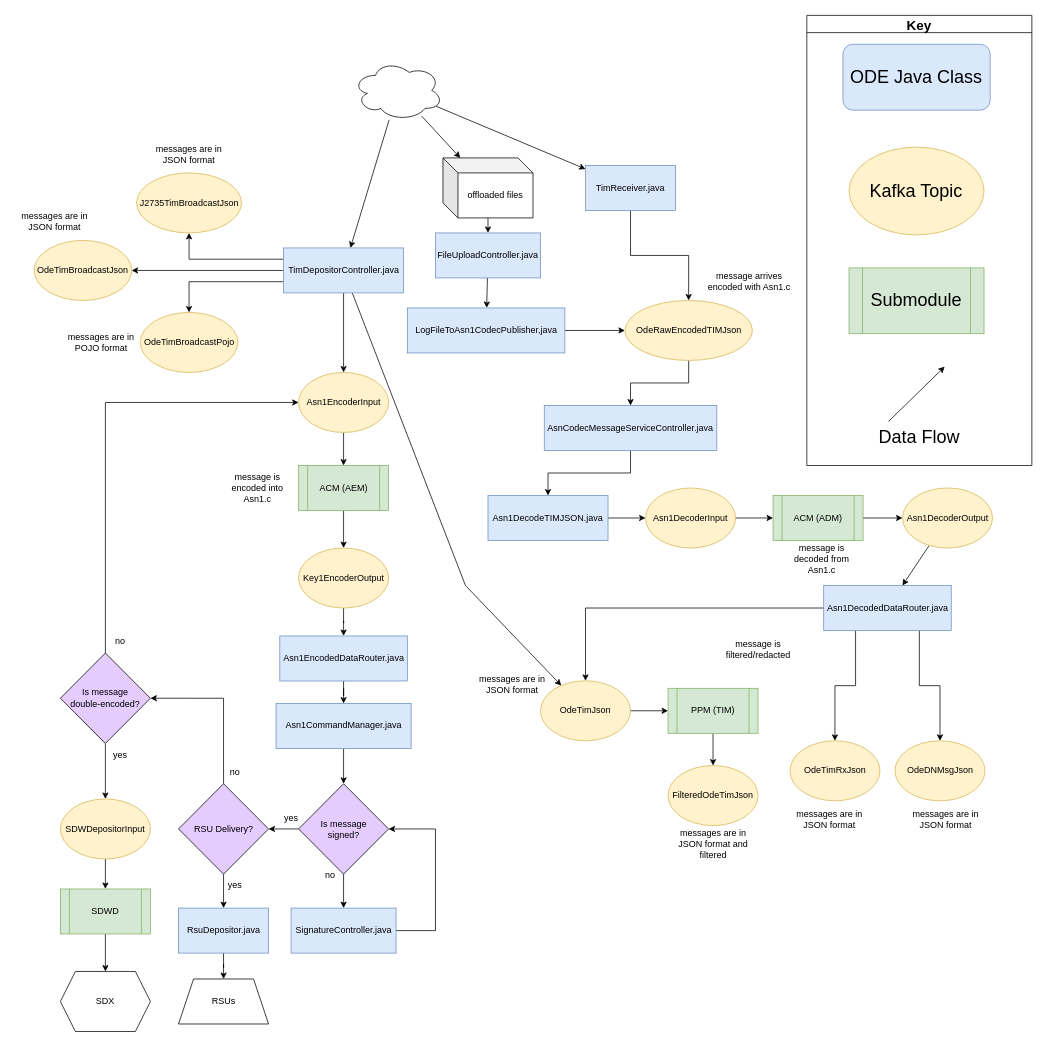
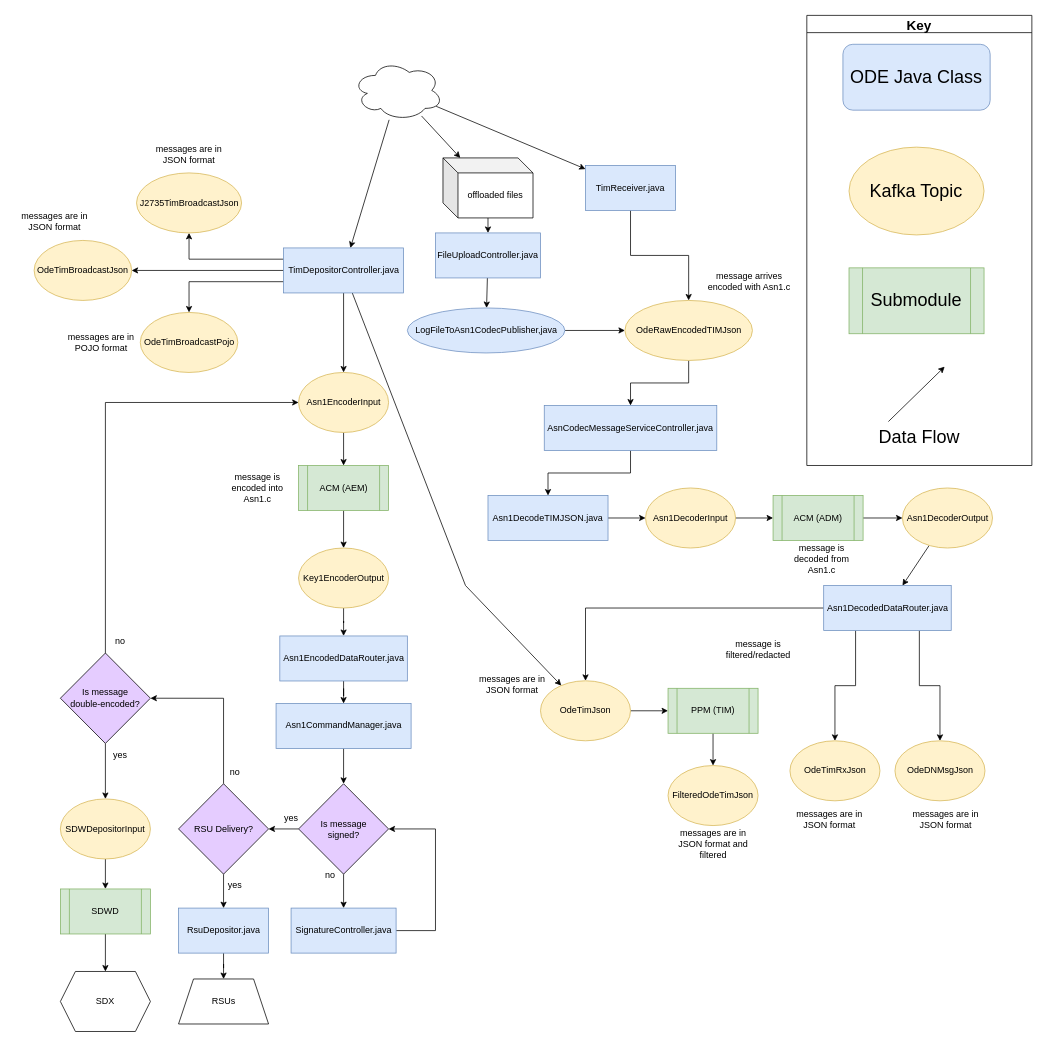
- <mxCell id="98" value="LogFileToAsn1CodecPublisher,java" style="rounded=0;whiteSpace=wrap;html=1;fillColor=#dae8fc;strokeColor=#6c8ebf;" parent="1" vertex="1"><mxGeometry x="542.5" y="410" width="210" height="60" as="geometry" /></mxCell>
+ <mxCell id="98" value="LogFileToAsn1CodecPublisher,java" style="ellipse;whiteSpace=wrap;html=1;fillColor=#dae8fc;strokeColor=#6c8ebf;" parent="1" vertex="1"><mxGeometry x="542.5" y="410" width="210" height="60" as="geometry" /></mxCell>
